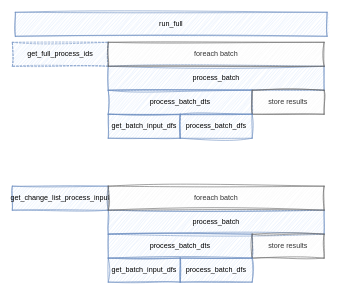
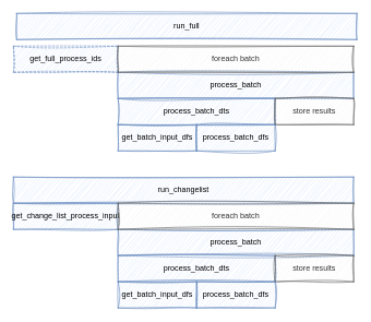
+ <mxCell id="10" value="run_changelist" style="rounded=0;whiteSpace=wrap;html=1;sketch=1;curveFitting=1;jiggle=2;fillColor=#dae8fc;strokeColor=#6c8ebf;" vertex="1" parent="1"><mxGeometry x="20" y="270" width="520" height="40" as="geometry" /></mxCell>
